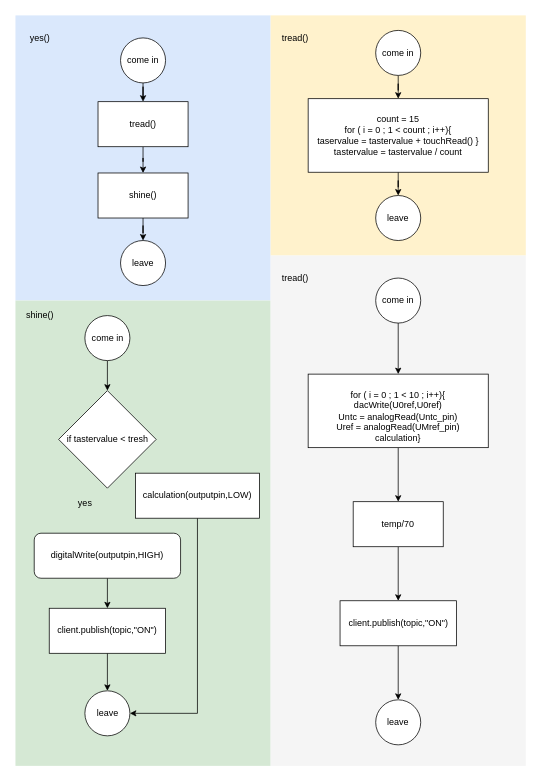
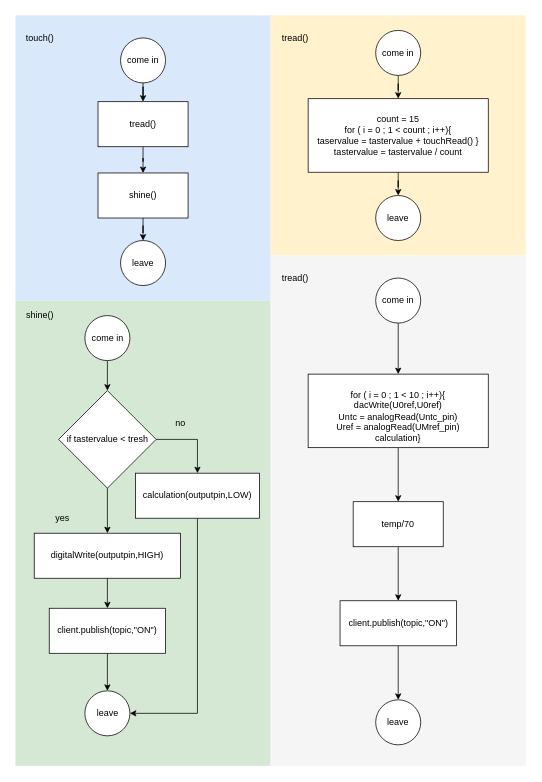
- <mxCell id="3" value="yes()" style="text;html=1;strokeColor=none;fillColor=none;align=center;verticalAlign=middle;whiteSpace=wrap;rounded=0;" vertex="1" parent="1"><mxGeometry x="33" y="40" width="40" height="20" as="geometry" /></mxCell>
+ <mxCell id="3" value="touch()" style="text;html=1;strokeColor=none;fillColor=none;align=center;verticalAlign=middle;whiteSpace=wrap;rounded=0;" vertex="1" parent="1"><mxGeometry x="33" y="40" width="40" height="20" as="geometry" /></mxCell>
+ <mxCell id="33" value="no" style="text;html=1;strokeColor=none;fillColor=none;align=center;verticalAlign=middle;whiteSpace=wrap;rounded=0;" vertex="1" parent="1"><mxGeometry x="220" y="554" width="40" height="20" as="geometry" /></mxCell>
+ <mxCell id="20" style="edgeStyle=orthogonalEdgeStyle;rounded=0;orthogonalLoop=1;jettySize=auto;html=1;exitX=1;exitY=0.5;exitDx=0;exitDy=0;" edge="1" parent="1" source="22" target="28"><mxGeometry relative="1" as="geometry" /></mxCell>
- <mxCell id="32" value="yes" style="text;html=1;strokeColor=none;fillColor=none;align=center;verticalAlign=middle;whiteSpace=wrap;rounded=0;" vertex="1" parent="1"><mxGeometry x="92.5" y="660" width="40" height="20" as="geometry" /></mxCell>
+ <mxCell id="32" value="yes" style="text;html=1;strokeColor=none;fillColor=none;align=center;verticalAlign=middle;whiteSpace=wrap;rounded=0;" vertex="1" parent="1"><mxGeometry x="62.5" y="680" width="40" height="20" as="geometry" /></mxCell>
+ <mxCell id="21" style="edgeStyle=orthogonalEdgeStyle;rounded=0;orthogonalLoop=1;jettySize=auto;html=1;exitX=0.5;exitY=1;exitDx=0;exitDy=0;" edge="1" parent="1" source="22" target="24"><mxGeometry relative="1" as="geometry" /></mxCell>
- <mxCell id="24" value="digitalWrite(outputpin,HIGH)" style="whiteSpace=wrap;html=1;fillColor=#ffffff;gradientColor=none;rounded=1;" vertex="1" parent="1"><mxGeometry x="45" y="710" width="195" height="60" as="geometry" /></mxCell>
+ <mxCell id="24" value="digitalWrite(outputpin,HIGH)" style="rounded=0;whiteSpace=wrap;html=1;fillColor=#ffffff;gradientColor=none;" vertex="1" parent="1"><mxGeometry x="45" y="710" width="195" height="60" as="geometry" /></mxCell>
